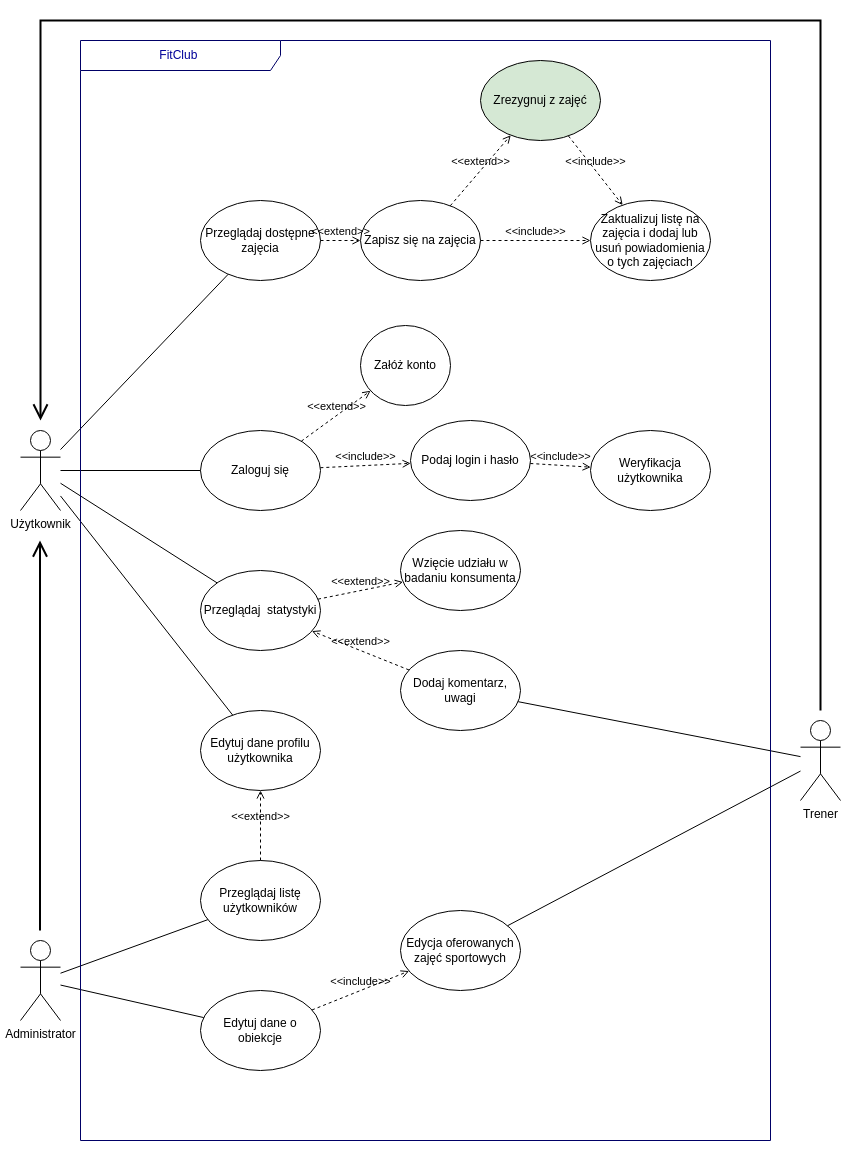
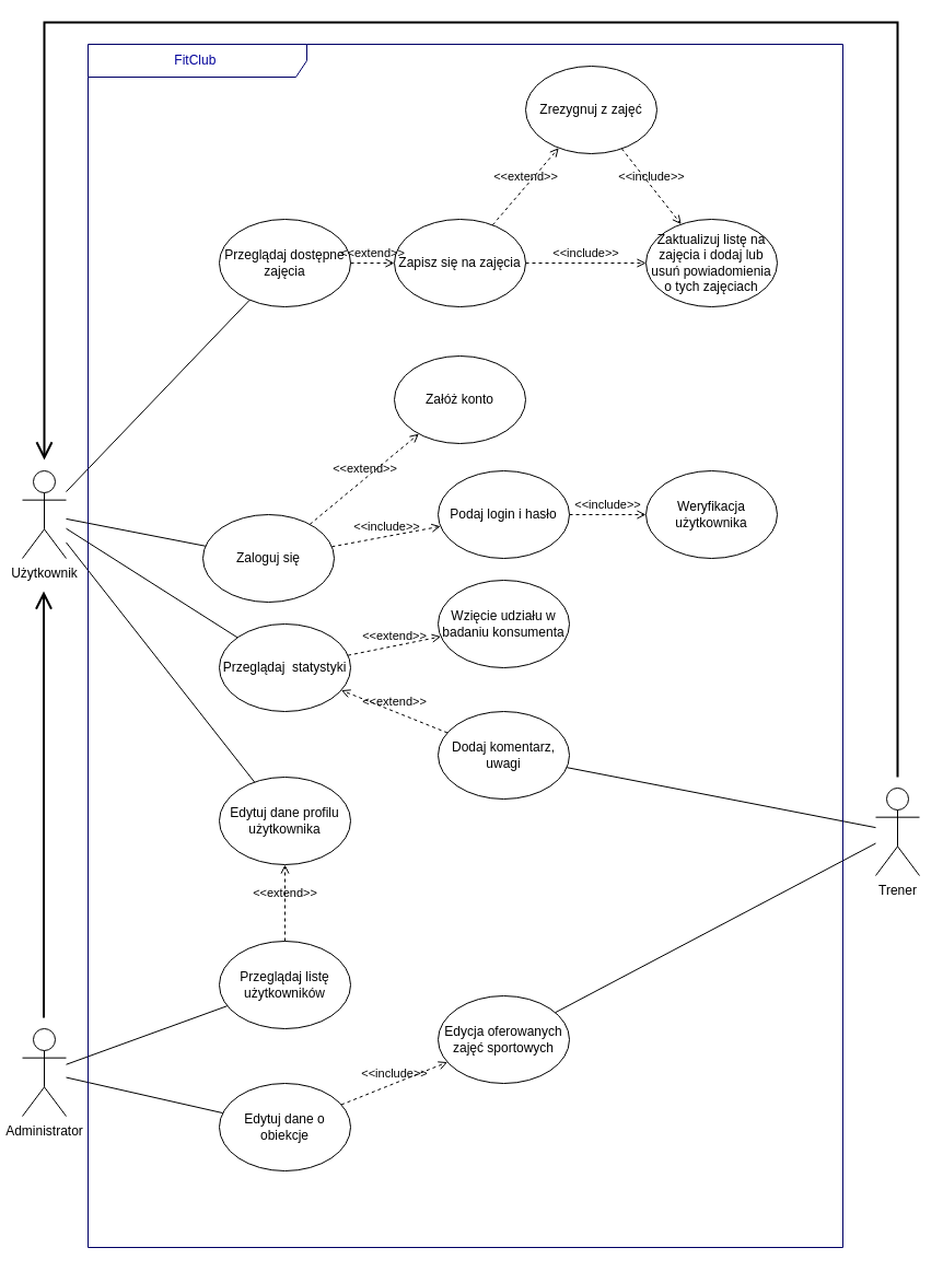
- <mxCell id="32" value="Zrezygnuj z zajęć" style="ellipse;whiteSpace=wrap;html=1;fontColor=#000000;fillColor=#d5e8d4;" vertex="1" parent="1"><mxGeometry x="480" y="60" width="120" height="80" as="geometry" /></mxCell>
+ <mxCell id="32" value="Zrezygnuj z zajęć" style="ellipse;whiteSpace=wrap;html=1;fontColor=#000000;" vertex="1" parent="1"><mxGeometry x="480" y="60" width="120" height="80" as="geometry" /></mxCell>
- <mxCell id="6" value="Załóż konto" style="ellipse;whiteSpace=wrap;html=1;fontColor=#000000;" vertex="1" parent="1"><mxGeometry x="360" y="325" width="90" height="80" as="geometry" /></mxCell>
+ <mxCell id="6" value="Załóż konto" style="ellipse;whiteSpace=wrap;html=1;fontColor=#000000;" vertex="1" parent="1"><mxGeometry x="360" y="325" width="120" height="80" as="geometry" /></mxCell>
- <mxCell id="8" value="Podaj login i hasło" style="ellipse;whiteSpace=wrap;html=1;fontColor=#000000;" vertex="1" parent="1"><mxGeometry x="410" y="420" width="120" height="80" as="geometry" /></mxCell>
+ <mxCell id="8" value="Podaj login i hasło" style="ellipse;whiteSpace=wrap;html=1;fontColor=#000000;" vertex="1" parent="1"><mxGeometry x="400" y="430" width="120" height="80" as="geometry" /></mxCell>
- <mxCell id="3" value="Zaloguj się" style="ellipse;whiteSpace=wrap;html=1;fontColor=#000000;" vertex="1" parent="1"><mxGeometry x="200" y="430" width="120" height="80" as="geometry" /></mxCell>
+ <mxCell id="3" value="Zaloguj się" style="ellipse;whiteSpace=wrap;html=1;fontColor=#000000;" vertex="1" parent="1"><mxGeometry x="185" y="470" width="120" height="80" as="geometry" /></mxCell>
